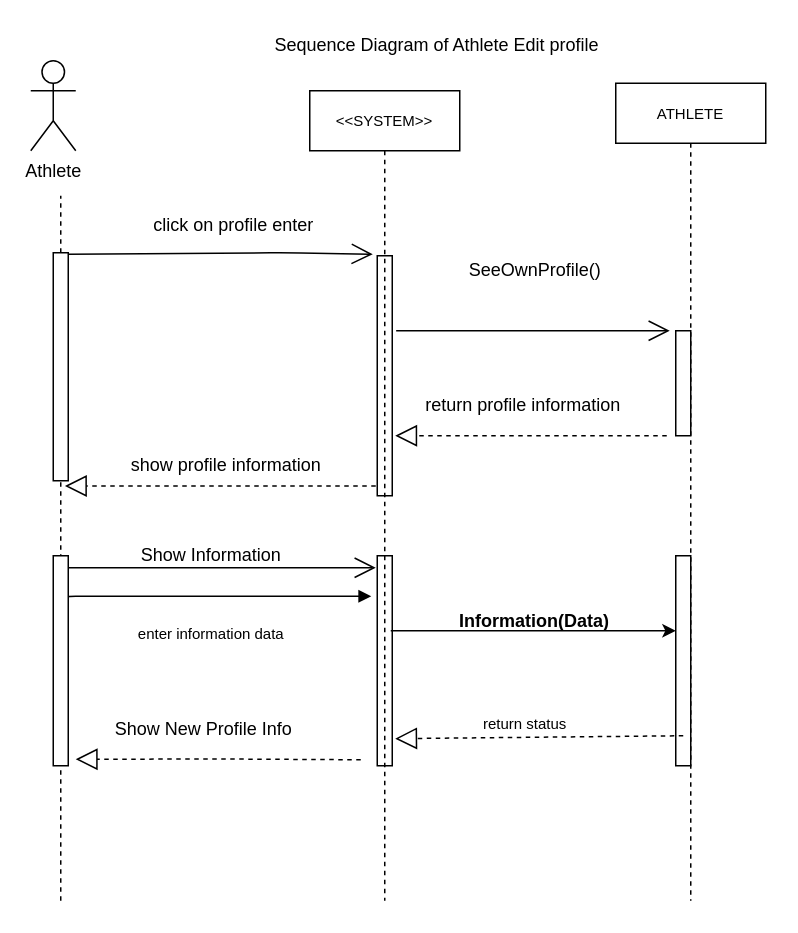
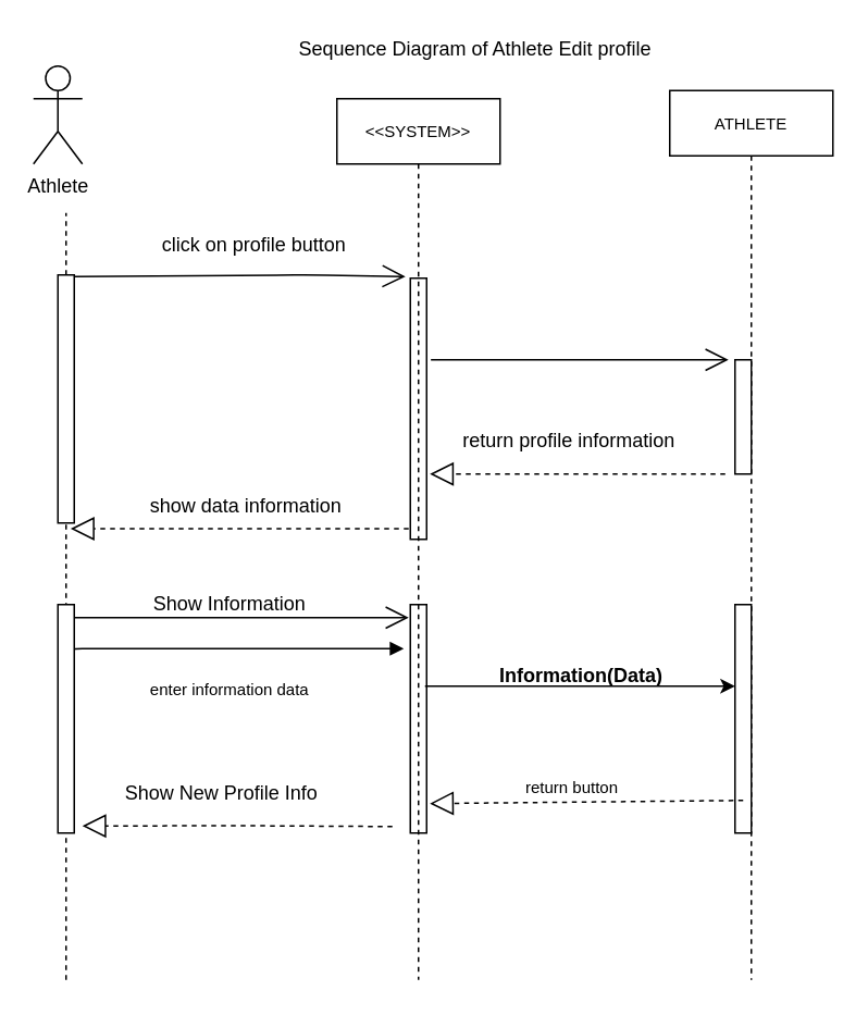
- <mxCell id="4" value="click on profile enter" style="text;html=1;align=center;verticalAlign=middle;resizable=0;points=[];;autosize=1;" parent="1" vertex="1"><mxGeometry x="90" y="140" width="130" height="20" as="geometry" /></mxCell>
+ <mxCell id="4" value="click on profile button" style="text;html=1;align=center;verticalAlign=middle;resizable=0;points=[];;autosize=1;" parent="1" vertex="1"><mxGeometry x="90" y="140" width="130" height="20" as="geometry" /></mxCell>
- <mxCell id="13" value="SeeOwnProfile()" style="text;html=1;align=center;verticalAlign=middle;resizable=0;points=[];;autosize=1;" parent="1" vertex="1"><mxGeometry x="306" y="170" width="100" height="20" as="geometry" /></mxCell>
- <mxCell id="7" value="show profile information&lt;br&gt;" style="text;html=1;align=center;verticalAlign=middle;resizable=0;points=[];;autosize=1;" parent="1" vertex="1"><mxGeometry x="80" y="300" width="140" height="20" as="geometry" /></mxCell>
+ <mxCell id="7" value="show data information&lt;br&gt;" style="text;html=1;align=center;verticalAlign=middle;resizable=0;points=[];;autosize=1;" parent="1" vertex="1"><mxGeometry x="80" y="300" width="140" height="20" as="geometry" /></mxCell>
- <mxCell id="23" value="return status&#10;" style="text;strokeColor=none;fillColor=none;align=left;verticalAlign=top;spacingLeft=4;spacingRight=4;overflow=hidden;rotatable=0;points=[[0,0.5],[1,0.5]];portConstraint=eastwest;fontSize=10;" parent="1" vertex="1"><mxGeometry x="316" y="470" width="100" height="26" as="geometry" /></mxCell>
+ <mxCell id="23" value="return button&#10;" style="text;strokeColor=none;fillColor=none;align=left;verticalAlign=top;spacingLeft=4;spacingRight=4;overflow=hidden;rotatable=0;points=[[0,0.5],[1,0.5]];portConstraint=eastwest;fontSize=10;" parent="1" vertex="1"><mxGeometry x="316" y="470" width="100" height="26" as="geometry" /></mxCell>
